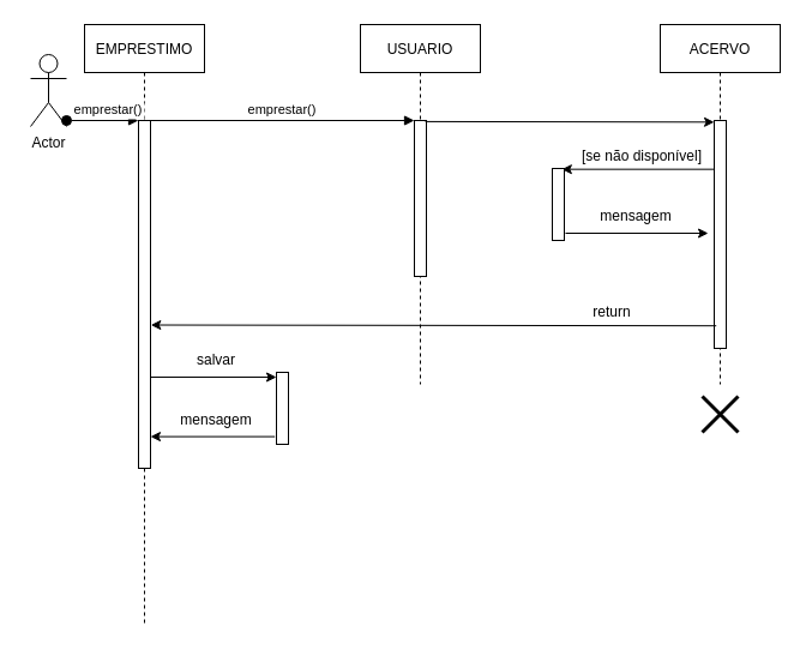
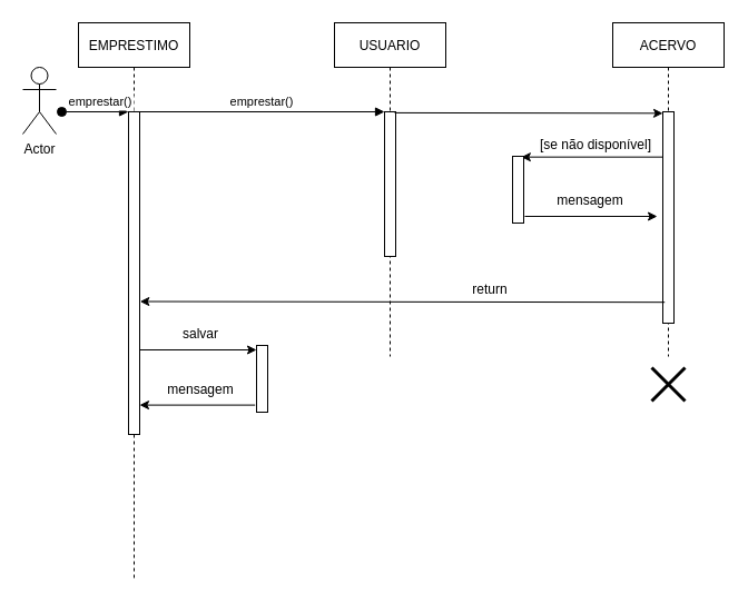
- <mxCell id="8" value="Actor" style="shape=umlActor;verticalLabelPosition=bottom;verticalAlign=top;html=1;outlineConnect=0;" vertex="1" parent="1"><mxGeometry x="25" y="45" width="30" height="60" as="geometry" /></mxCell>
+ <mxCell id="8" value="Actor" style="shape=umlActor;verticalLabelPosition=bottom;verticalAlign=top;html=1;outlineConnect=0;" vertex="1" parent="1"><mxGeometry x="20" y="60" width="30" height="60" as="geometry" /></mxCell>
- <mxCell id="18" value="return" style="text;html=1;strokeColor=none;fillColor=none;align=center;verticalAlign=middle;whiteSpace=wrap;rounded=0;" vertex="1" parent="1"><mxGeometry x="490" y="250" width="40" height="20" as="geometry" /></mxCell>
+ <mxCell id="18" value="return" style="text;html=1;strokeColor=none;fillColor=none;align=center;verticalAlign=middle;whiteSpace=wrap;rounded=0;" vertex="1" parent="1"><mxGeometry x="420" y="250" width="40" height="20" as="geometry" /></mxCell>
